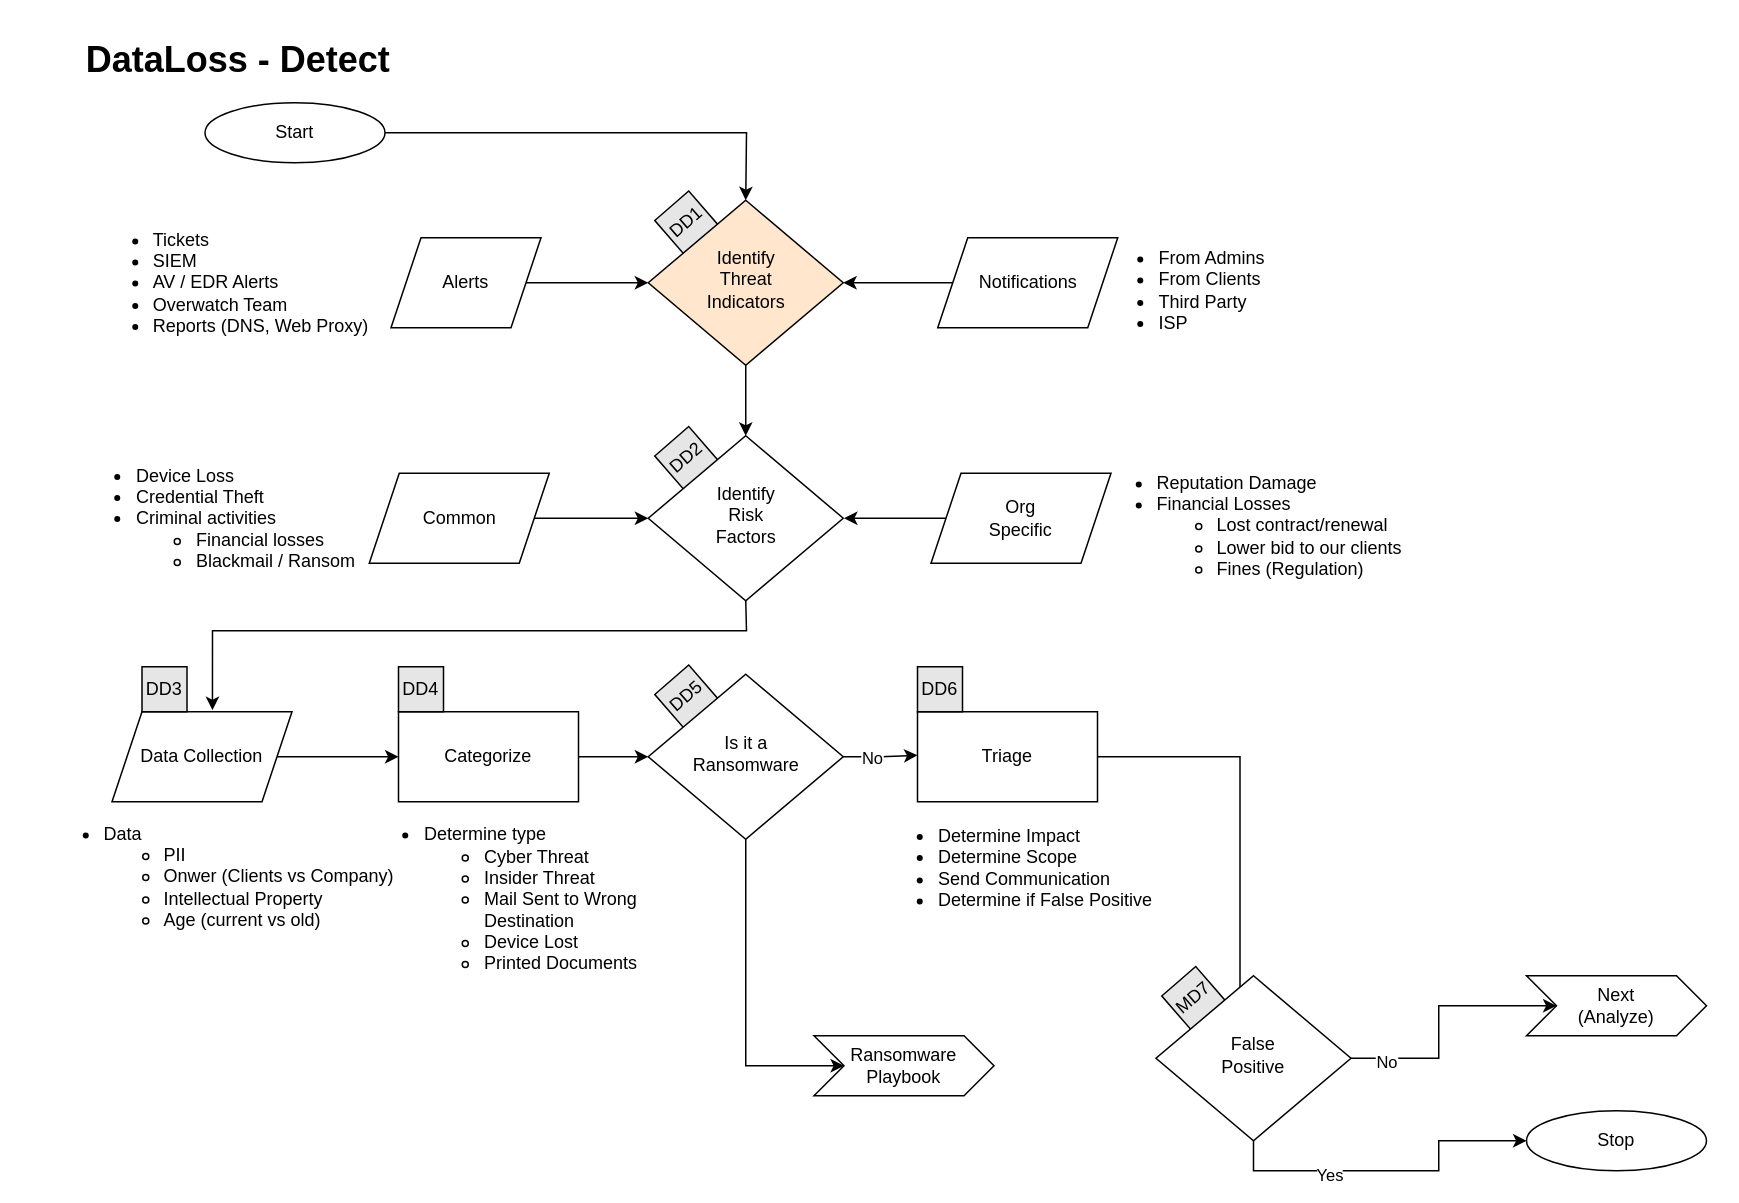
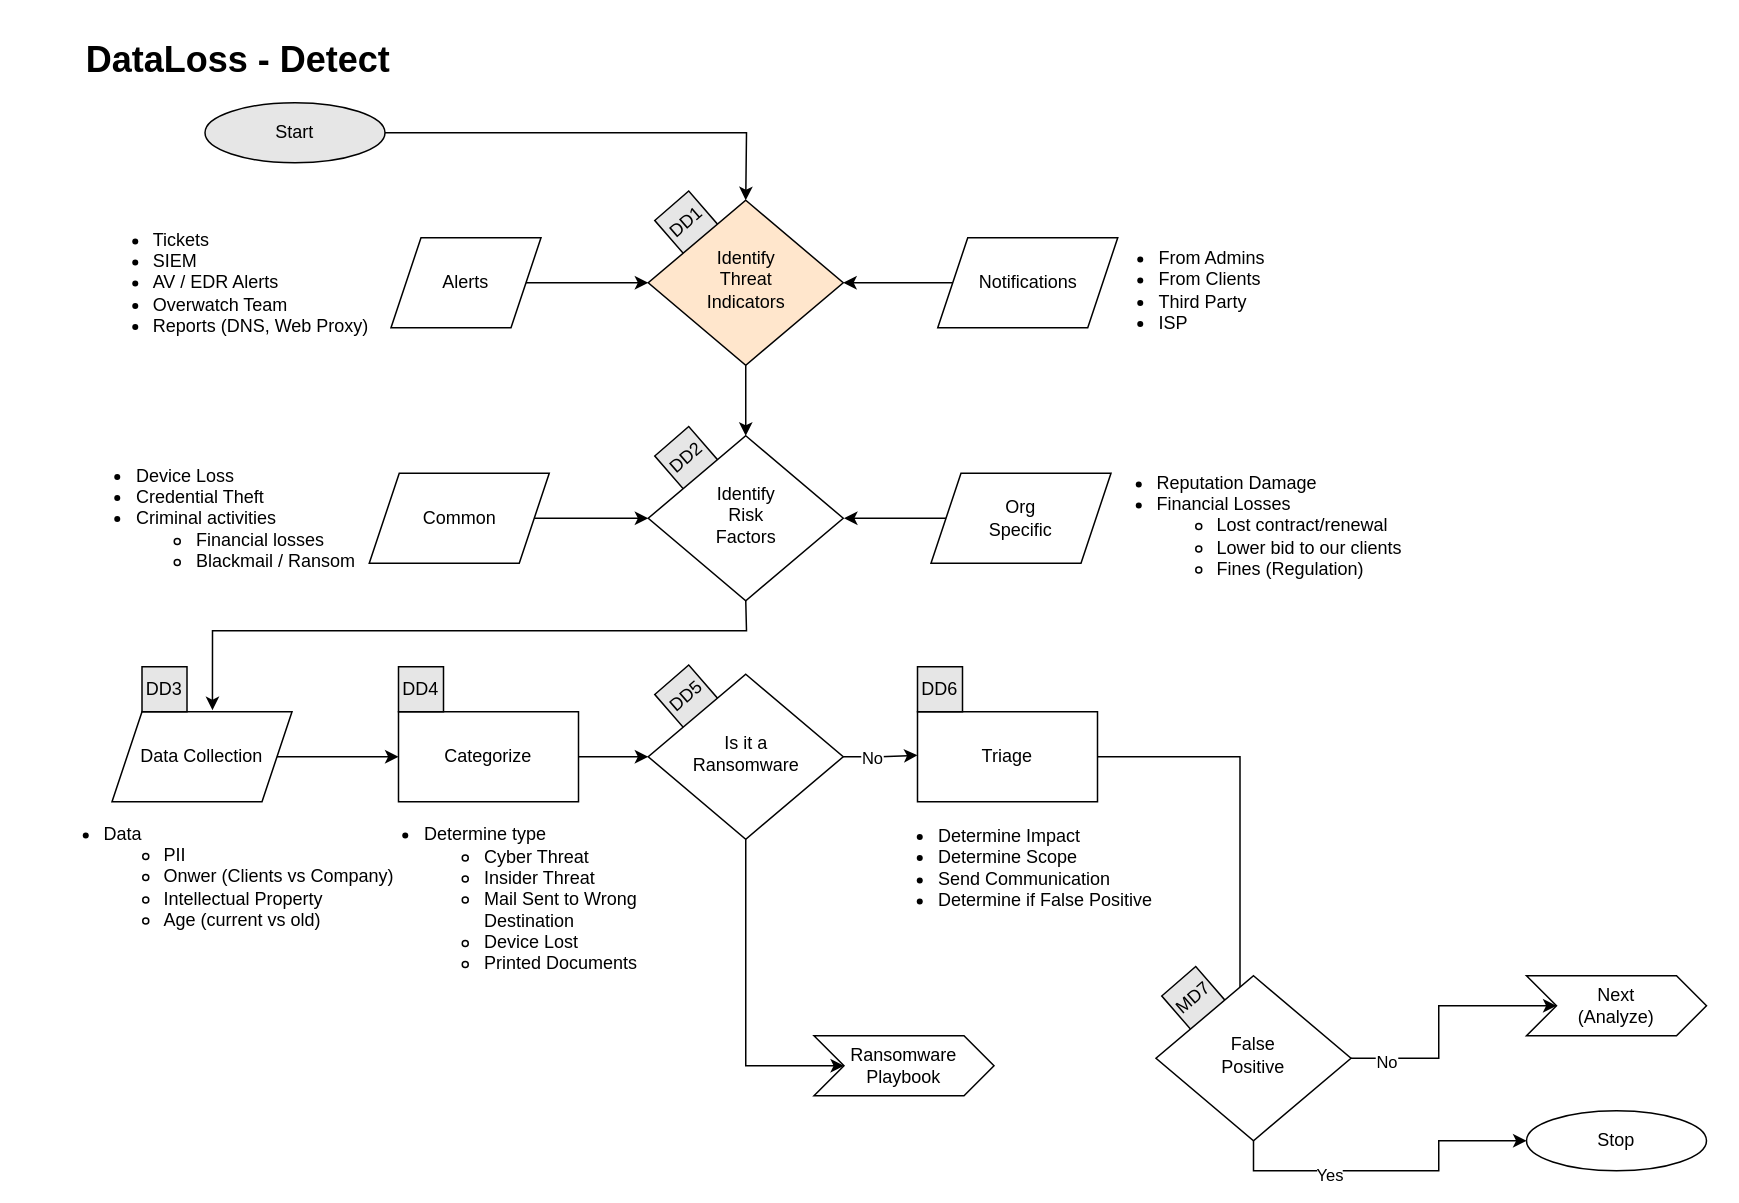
- <mxCell id="6" value="Start" style="ellipse;whiteSpace=wrap;html=1;" parent="1" vertex="1"><mxGeometry x="136" y="68" width="120" height="40" as="geometry" /></mxCell>
+ <mxCell id="6" value="Start" style="ellipse;whiteSpace=wrap;html=1;fillColor=#e6e6e6;" parent="1" vertex="1"><mxGeometry x="136" y="68" width="120" height="40" as="geometry" /></mxCell>
